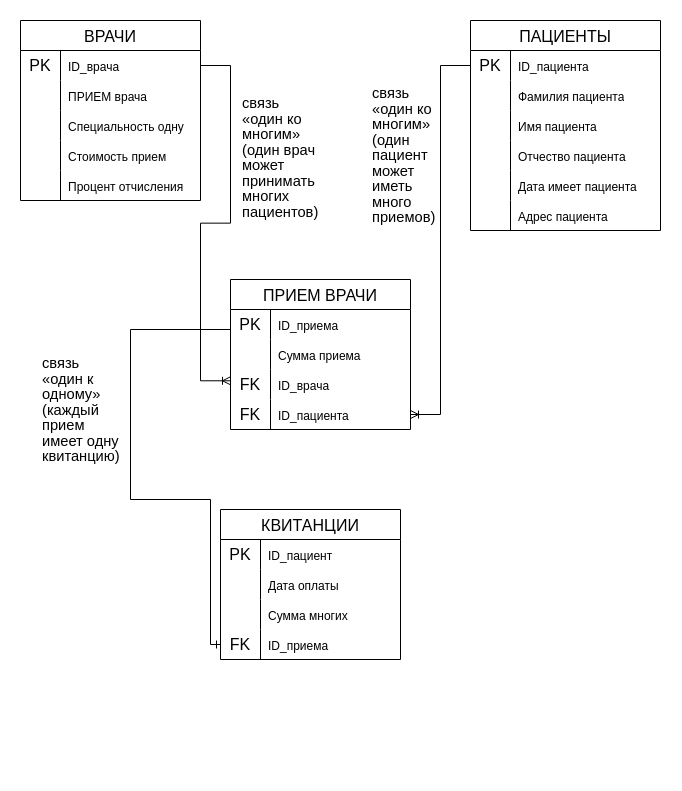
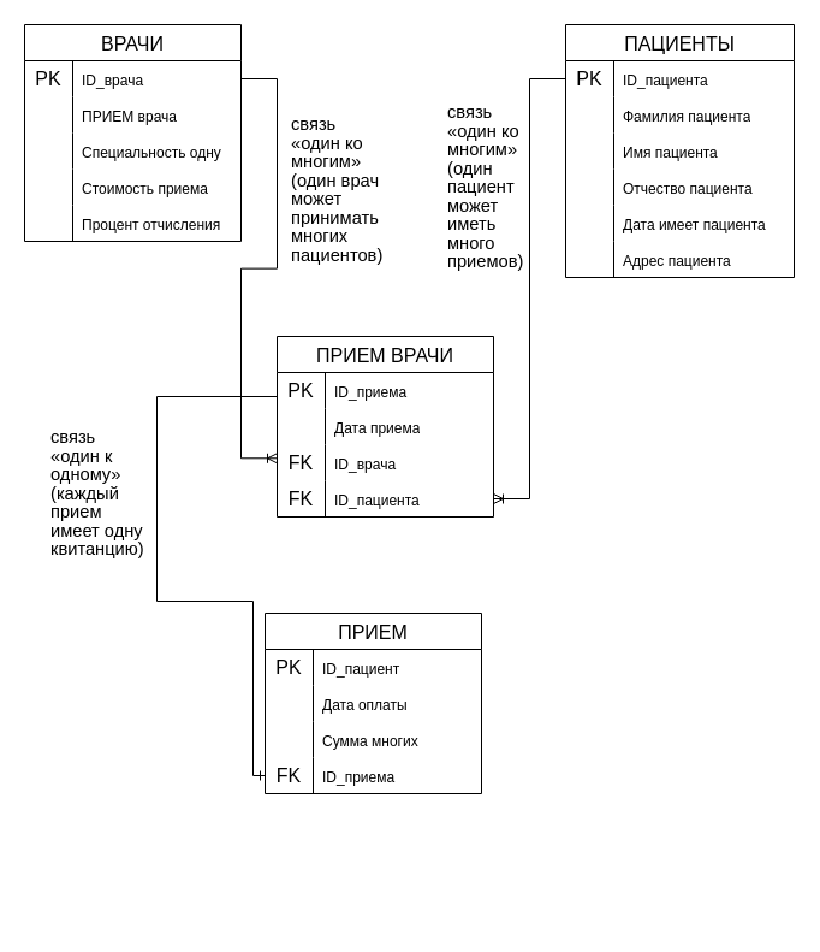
- <mxCell id="14" value="&lt;span style=&quot;font-size: 12px; text-wrap: nowrap;&quot;&gt;Стоимость прием&lt;/span&gt;" style="shape=partialRectangle;html=1;whiteSpace=wrap;connectable=0;fillColor=none;top=0;left=0;bottom=0;right=0;align=left;spacingLeft=6;overflow=hidden;strokeColor=inherit;fontSize=16;" vertex="1" parent="12"><mxGeometry x="40" width="140" height="30" as="geometry"><mxRectangle width="140" height="30" as="alternateBounds" /></mxGeometry></mxCell>
+ <mxCell id="14" value="&lt;span style=&quot;font-size: 12px; text-wrap: nowrap;&quot;&gt;Стоимость приема&lt;/span&gt;" style="shape=partialRectangle;html=1;whiteSpace=wrap;connectable=0;fillColor=none;top=0;left=0;bottom=0;right=0;align=left;spacingLeft=6;overflow=hidden;strokeColor=inherit;fontSize=16;" vertex="1" parent="12"><mxGeometry x="40" width="140" height="30" as="geometry"><mxRectangle width="140" height="30" as="alternateBounds" /></mxGeometry></mxCell>
- <mxCell id="43" value="&lt;span style=&quot;font-size: 12px; text-wrap: nowrap;&quot;&gt;Сумма приема&lt;/span&gt;" style="shape=partialRectangle;html=1;whiteSpace=wrap;connectable=0;fillColor=none;top=0;left=0;bottom=0;right=0;align=left;spacingLeft=6;overflow=hidden;strokeColor=inherit;fontSize=16;" vertex="1" parent="41"><mxGeometry x="40" width="140" height="30" as="geometry"><mxRectangle width="140" height="30" as="alternateBounds" /></mxGeometry></mxCell>
+ <mxCell id="43" value="&lt;span style=&quot;font-size: 12px; text-wrap: nowrap;&quot;&gt;Дата приема&lt;/span&gt;" style="shape=partialRectangle;html=1;whiteSpace=wrap;connectable=0;fillColor=none;top=0;left=0;bottom=0;right=0;align=left;spacingLeft=6;overflow=hidden;strokeColor=inherit;fontSize=16;" vertex="1" parent="41"><mxGeometry x="40" width="140" height="30" as="geometry"><mxRectangle width="140" height="30" as="alternateBounds" /></mxGeometry></mxCell>
- <mxCell id="50" value="КВИТАНЦИИ" style="shape=table;startSize=30;container=1;collapsible=0;childLayout=tableLayout;fixedRows=1;rowLines=0;fontStyle=0;strokeColor=default;fontSize=16;" vertex="1" parent="1"><mxGeometry x="220" y="509" width="180" height="150" as="geometry" /></mxCell>
+ <mxCell id="50" value="ПРИЕМ" style="shape=table;startSize=30;container=1;collapsible=0;childLayout=tableLayout;fixedRows=1;rowLines=0;fontStyle=0;strokeColor=default;fontSize=16;" vertex="1" parent="1"><mxGeometry x="220" y="509" width="180" height="150" as="geometry" /></mxCell>
